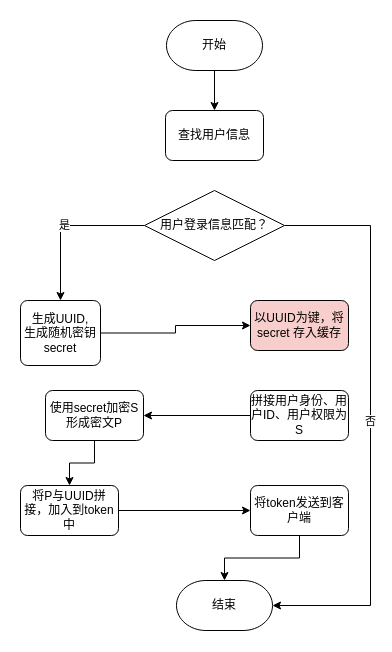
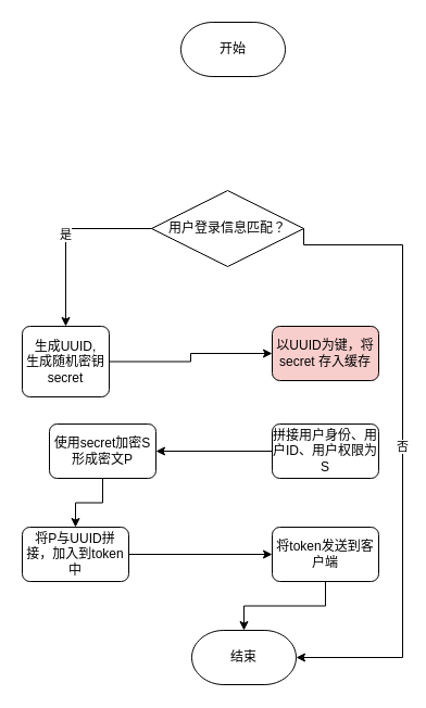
- <mxCell id="2" style="edgeStyle=orthogonalEdgeStyle;rounded=0;orthogonalLoop=1;jettySize=auto;html=1;entryX=0.5;entryY=0;entryDx=0;entryDy=0;" parent="1" source="3" target="4" edge="1"><mxGeometry relative="1" as="geometry" /></mxCell>
- <mxCell id="4" value="查找用户信息" style="rounded=1;whiteSpace=wrap;html=1;absoluteArcSize=1;arcSize=14;strokeWidth=1;" parent="1" vertex="1"><mxGeometry x="165" y="110" width="98" height="50" as="geometry" /></mxCell>
- <mxCell id="7" value="用户登录信息匹配？" style="strokeWidth=1;html=1;shape=mxgraph.flowchart.decision;whiteSpace=wrap;" parent="1" vertex="1"><mxGeometry x="144" y="190" width="140" height="70" as="geometry" /></mxCell>
+ <mxCell id="7" value="用户登录信息匹配？" style="strokeWidth=1;html=1;shape=mxgraph.flowchart.decision;whiteSpace=wrap;" parent="1" vertex="1"><mxGeometry x="139" y="175" width="140" height="70" as="geometry" /></mxCell>
